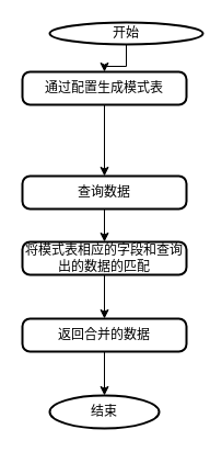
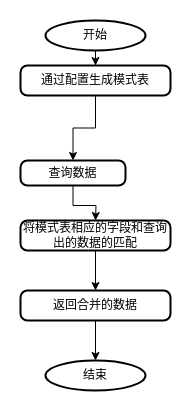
- <mxCell id="3" value="开始" style="strokeWidth=2;html=1;shape=mxgraph.flowchart.start_1;whiteSpace=wrap;" vertex="1" parent="1"><mxGeometry x="45" y="20" width="140" height="20" as="geometry" /></mxCell>
+ <mxCell id="3" value="开始" style="strokeWidth=2;html=1;shape=mxgraph.flowchart.start_1;whiteSpace=wrap;" vertex="1" parent="1"><mxGeometry x="45" y="20" width="100" height="30" as="geometry" /></mxCell>
- <mxCell id="7" value="查询数据" style="rounded=1;whiteSpace=wrap;html=1;absoluteArcSize=1;arcSize=14;strokeWidth=2;" vertex="1" parent="1"><mxGeometry x="20" y="160" width="150" height="30" as="geometry" /></mxCell>
+ <mxCell id="7" value="查询数据" style="rounded=1;whiteSpace=wrap;html=1;absoluteArcSize=1;arcSize=14;strokeWidth=2;" vertex="1" parent="1"><mxGeometry x="20" y="160" width="105" height="25" as="geometry" /></mxCell>
